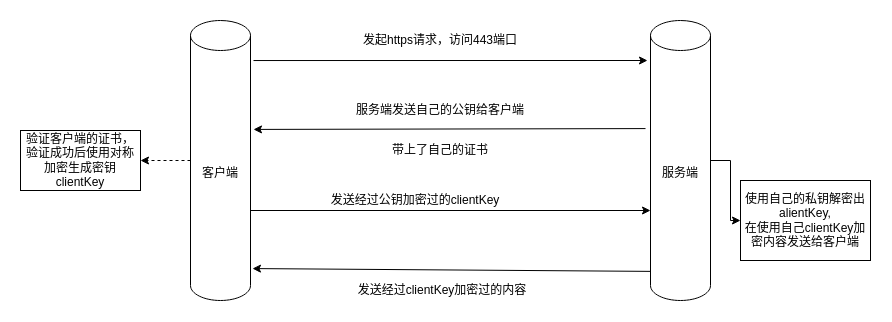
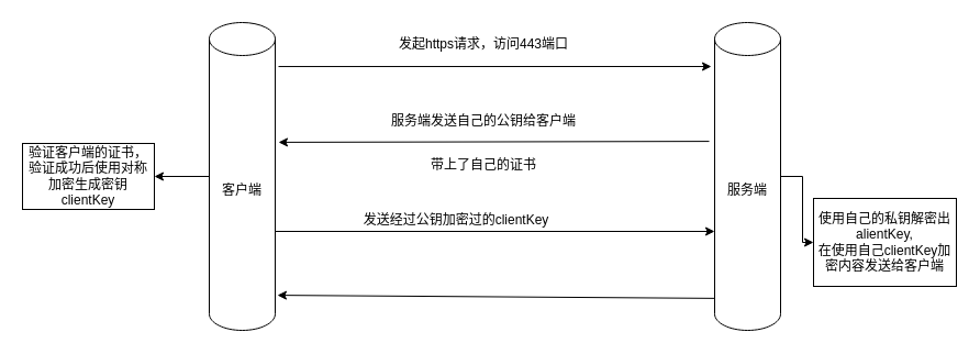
- <mxCell id="2" value="" style="edgeStyle=orthogonalEdgeStyle;rounded=0;orthogonalLoop=1;jettySize=auto;html=1;dashed=1;" edge="1" parent="1" source="3" target="11"><mxGeometry relative="1" as="geometry" /></mxCell>
+ <mxCell id="2" value="" style="edgeStyle=orthogonalEdgeStyle;rounded=0;orthogonalLoop=1;jettySize=auto;html=1;" edge="1" parent="1" source="3" target="11"><mxGeometry relative="1" as="geometry" /></mxCell>
- <mxCell id="16" value="发送经过clientKey加密过的内容" style="text;html=1;strokeColor=none;fillColor=none;align=center;verticalAlign=middle;whiteSpace=wrap;rounded=0;" vertex="1" parent="1"><mxGeometry x="342" y="280" width="200" height="20" as="geometry" /></mxCell>
